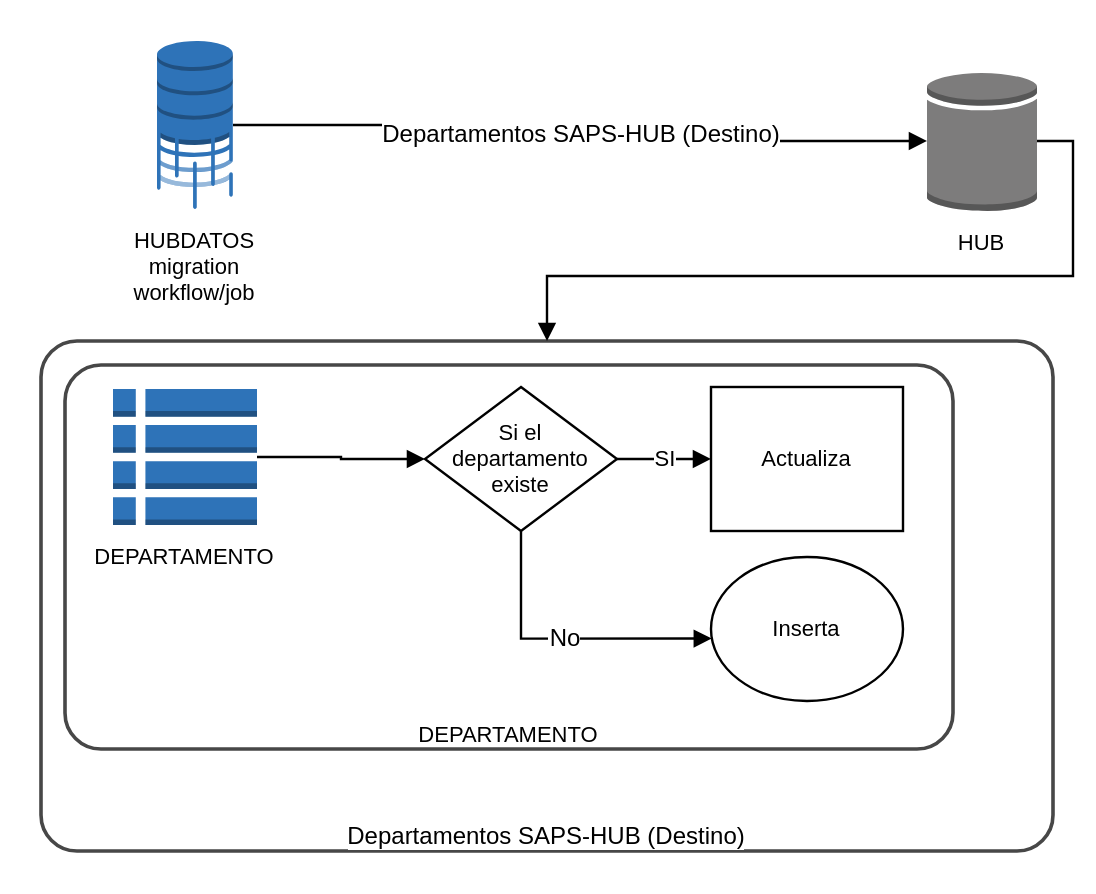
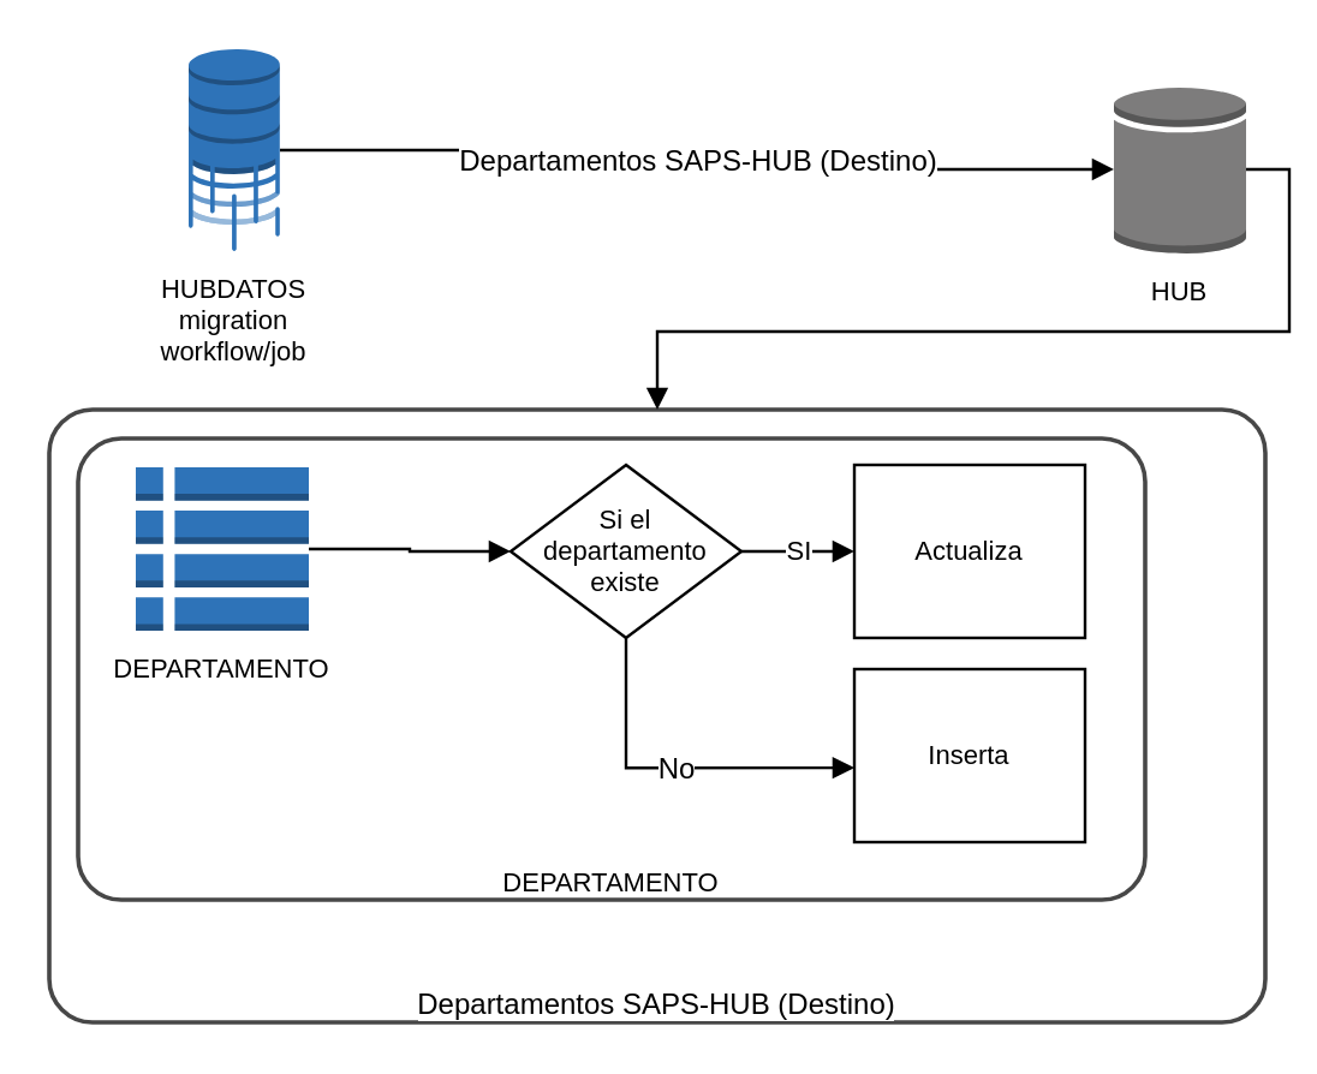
- <mxCell id="14" value="Inserta" style="ellipse;html=1;whiteSpace=wrap;fontSize=11;fontColor=#000000;spacing=5;strokeOpacity=100;strokeWidth=1.2;" vertex="1" parent="1"><mxGeometry x="355" y="278" width="96" height="72" as="geometry" /></mxCell>
+ <mxCell id="14" value="Inserta" style="html=1;whiteSpace=wrap;;fontSize=11;fontColor=#000000;spacing=5;strokeOpacity=100;strokeWidth=1.2;" vertex="1" parent="1"><mxGeometry x="355" y="278" width="96" height="72" as="geometry" /></mxCell>
